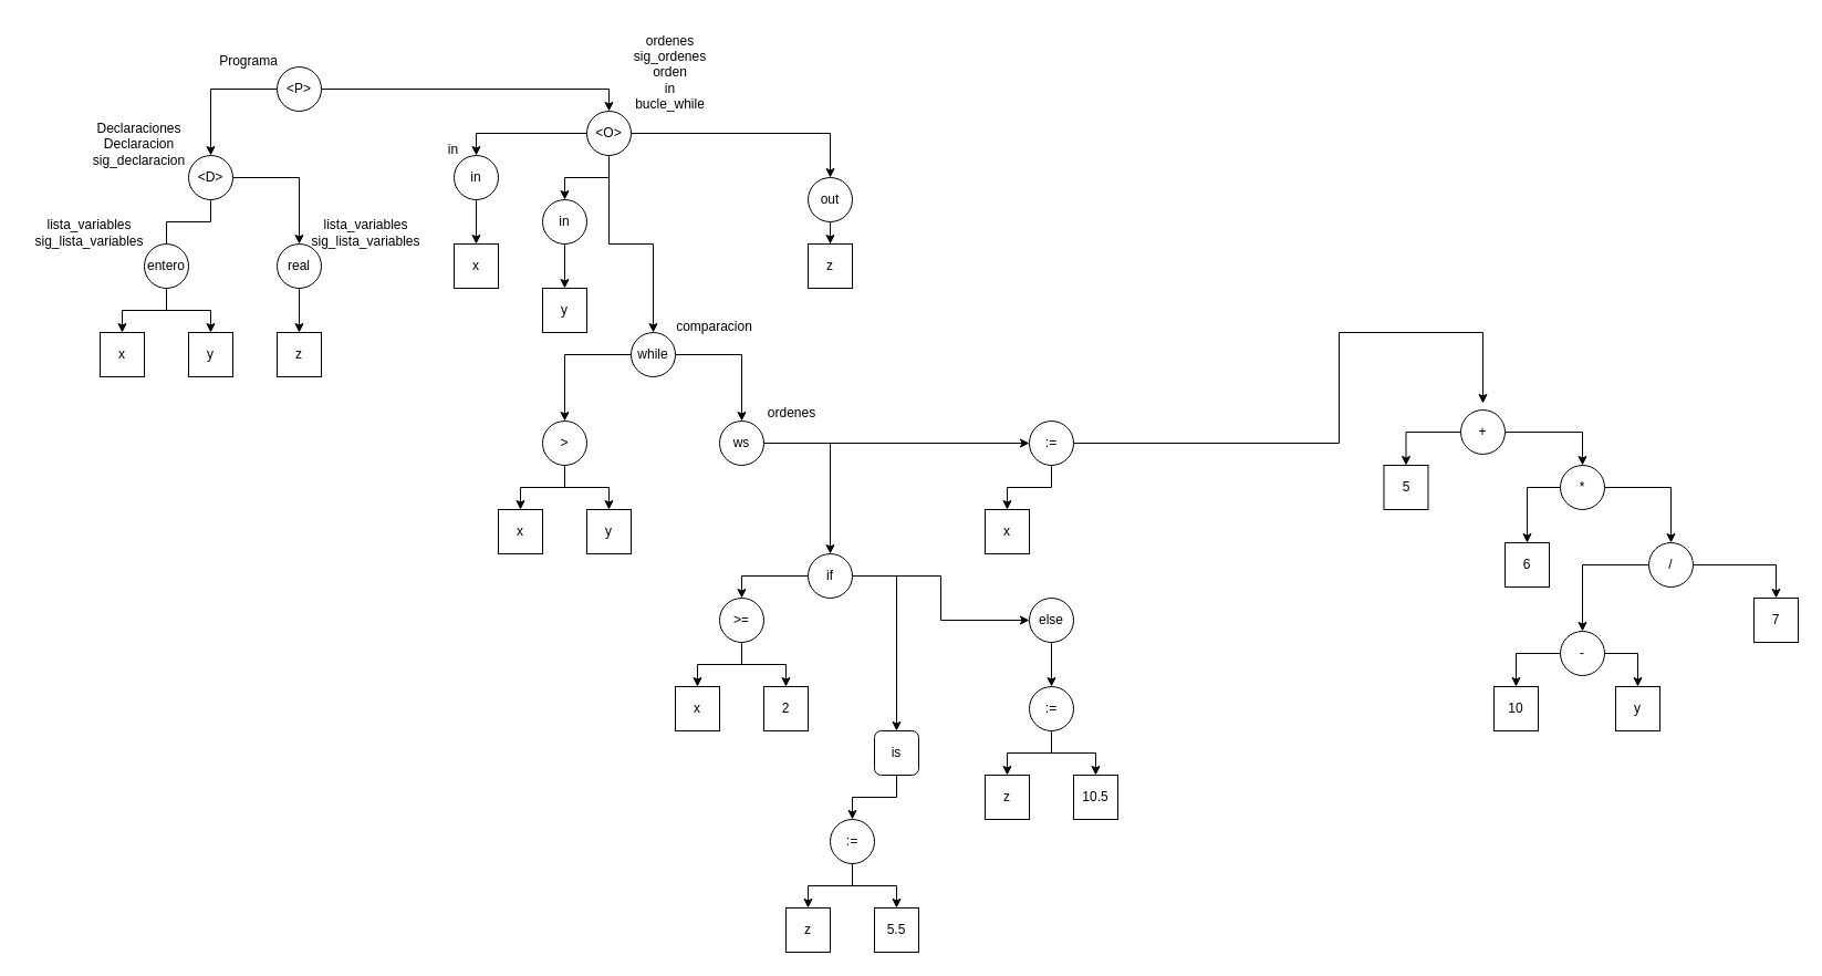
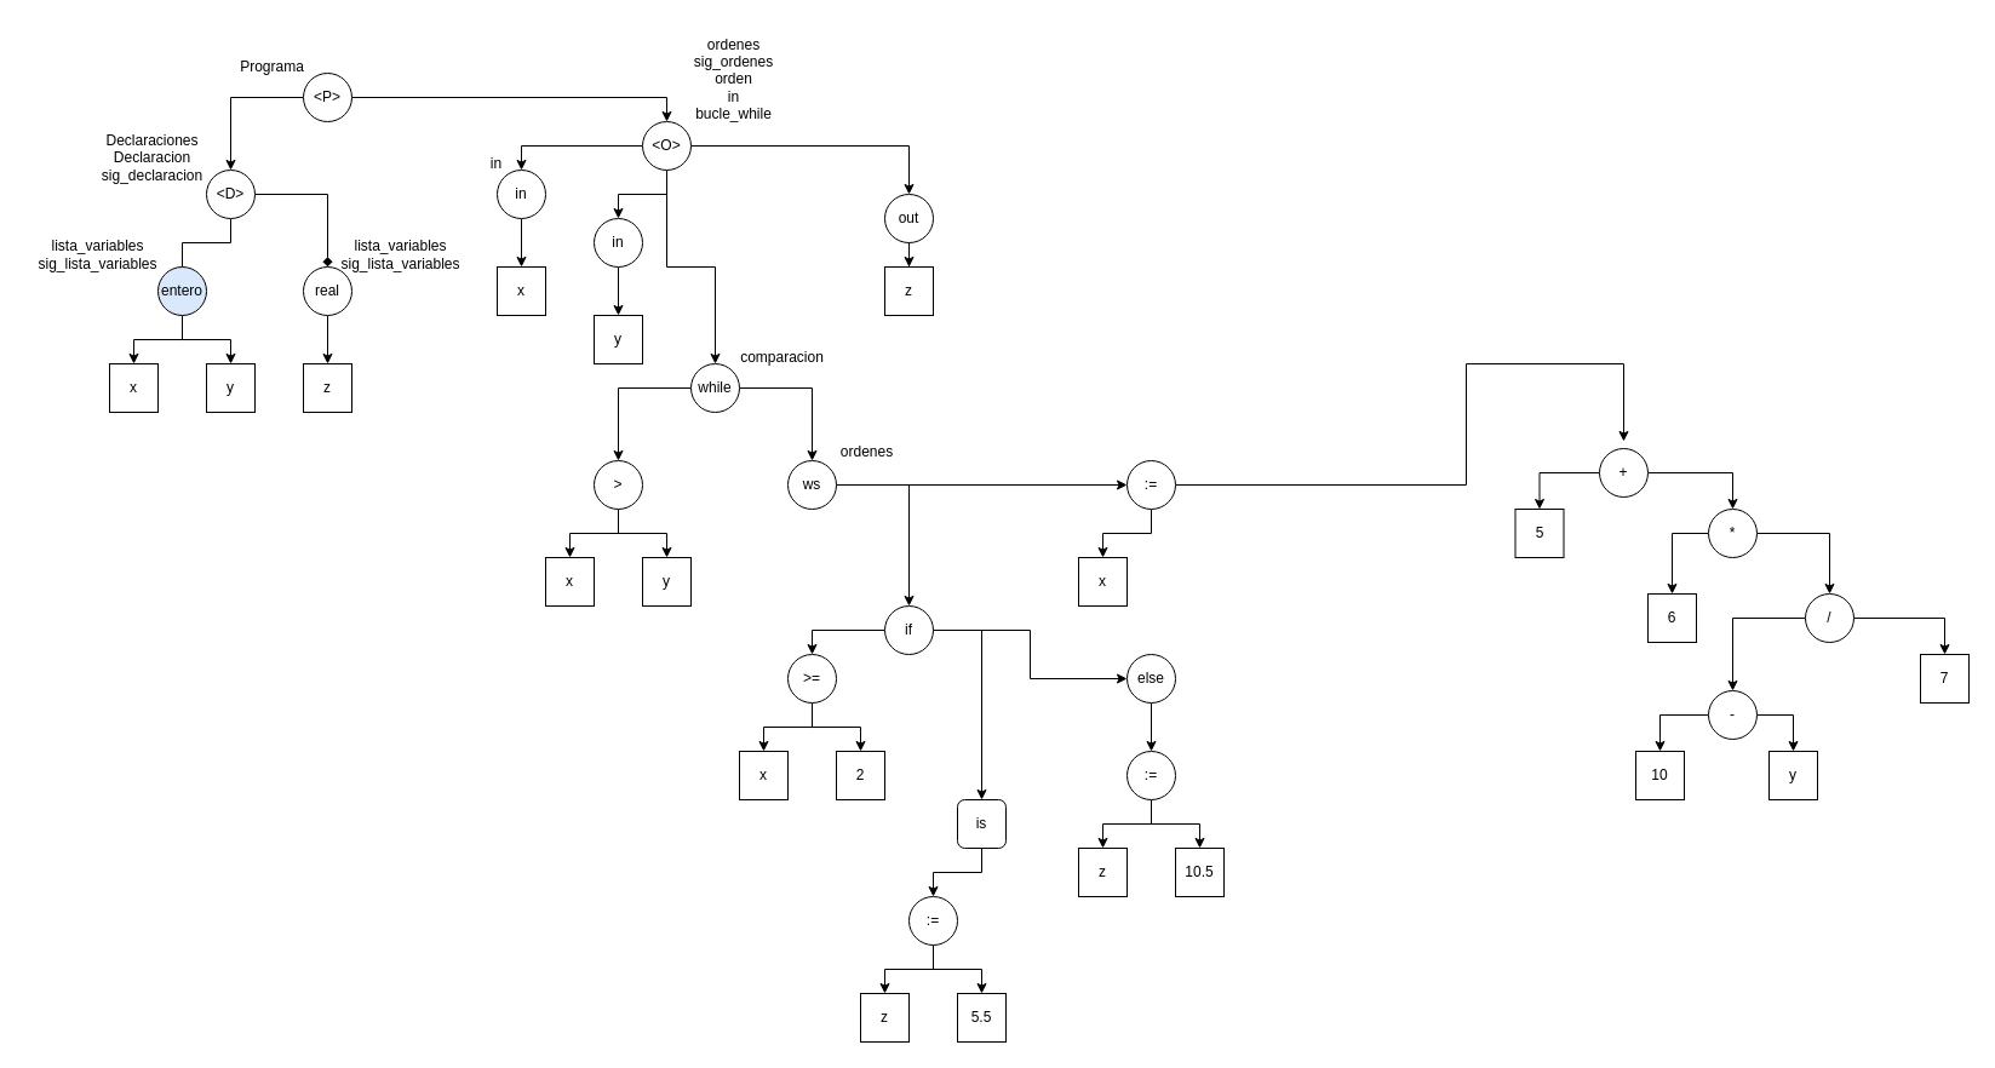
- <mxCell id="6" style="edgeStyle=orthogonalEdgeStyle;rounded=0;orthogonalLoop=1;jettySize=auto;html=1;entryX=0.5;entryY=0;entryDx=0;entryDy=0;" parent="1" source="7" target="17" edge="1"><mxGeometry relative="1" as="geometry" /></mxCell>
+ <mxCell id="6" style="edgeStyle=orthogonalEdgeStyle;rounded=0;orthogonalLoop=1;jettySize=auto;html=1;entryX=0.5;entryY=0;entryDx=0;entryDy=0;endArrow=diamond;" parent="1" source="7" target="17" edge="1"><mxGeometry relative="1" as="geometry" /></mxCell>
- <mxCell id="12" value="entero" style="ellipse;whiteSpace=wrap;html=1;aspect=fixed;" parent="1" vertex="1"><mxGeometry x="130" y="220" width="40" height="40" as="geometry" /></mxCell>
+ <mxCell id="12" value="entero" style="ellipse;whiteSpace=wrap;html=1;aspect=fixed;fillColor=#dae8fc;" parent="1" vertex="1"><mxGeometry x="130" y="220" width="40" height="40" as="geometry" /></mxCell>
